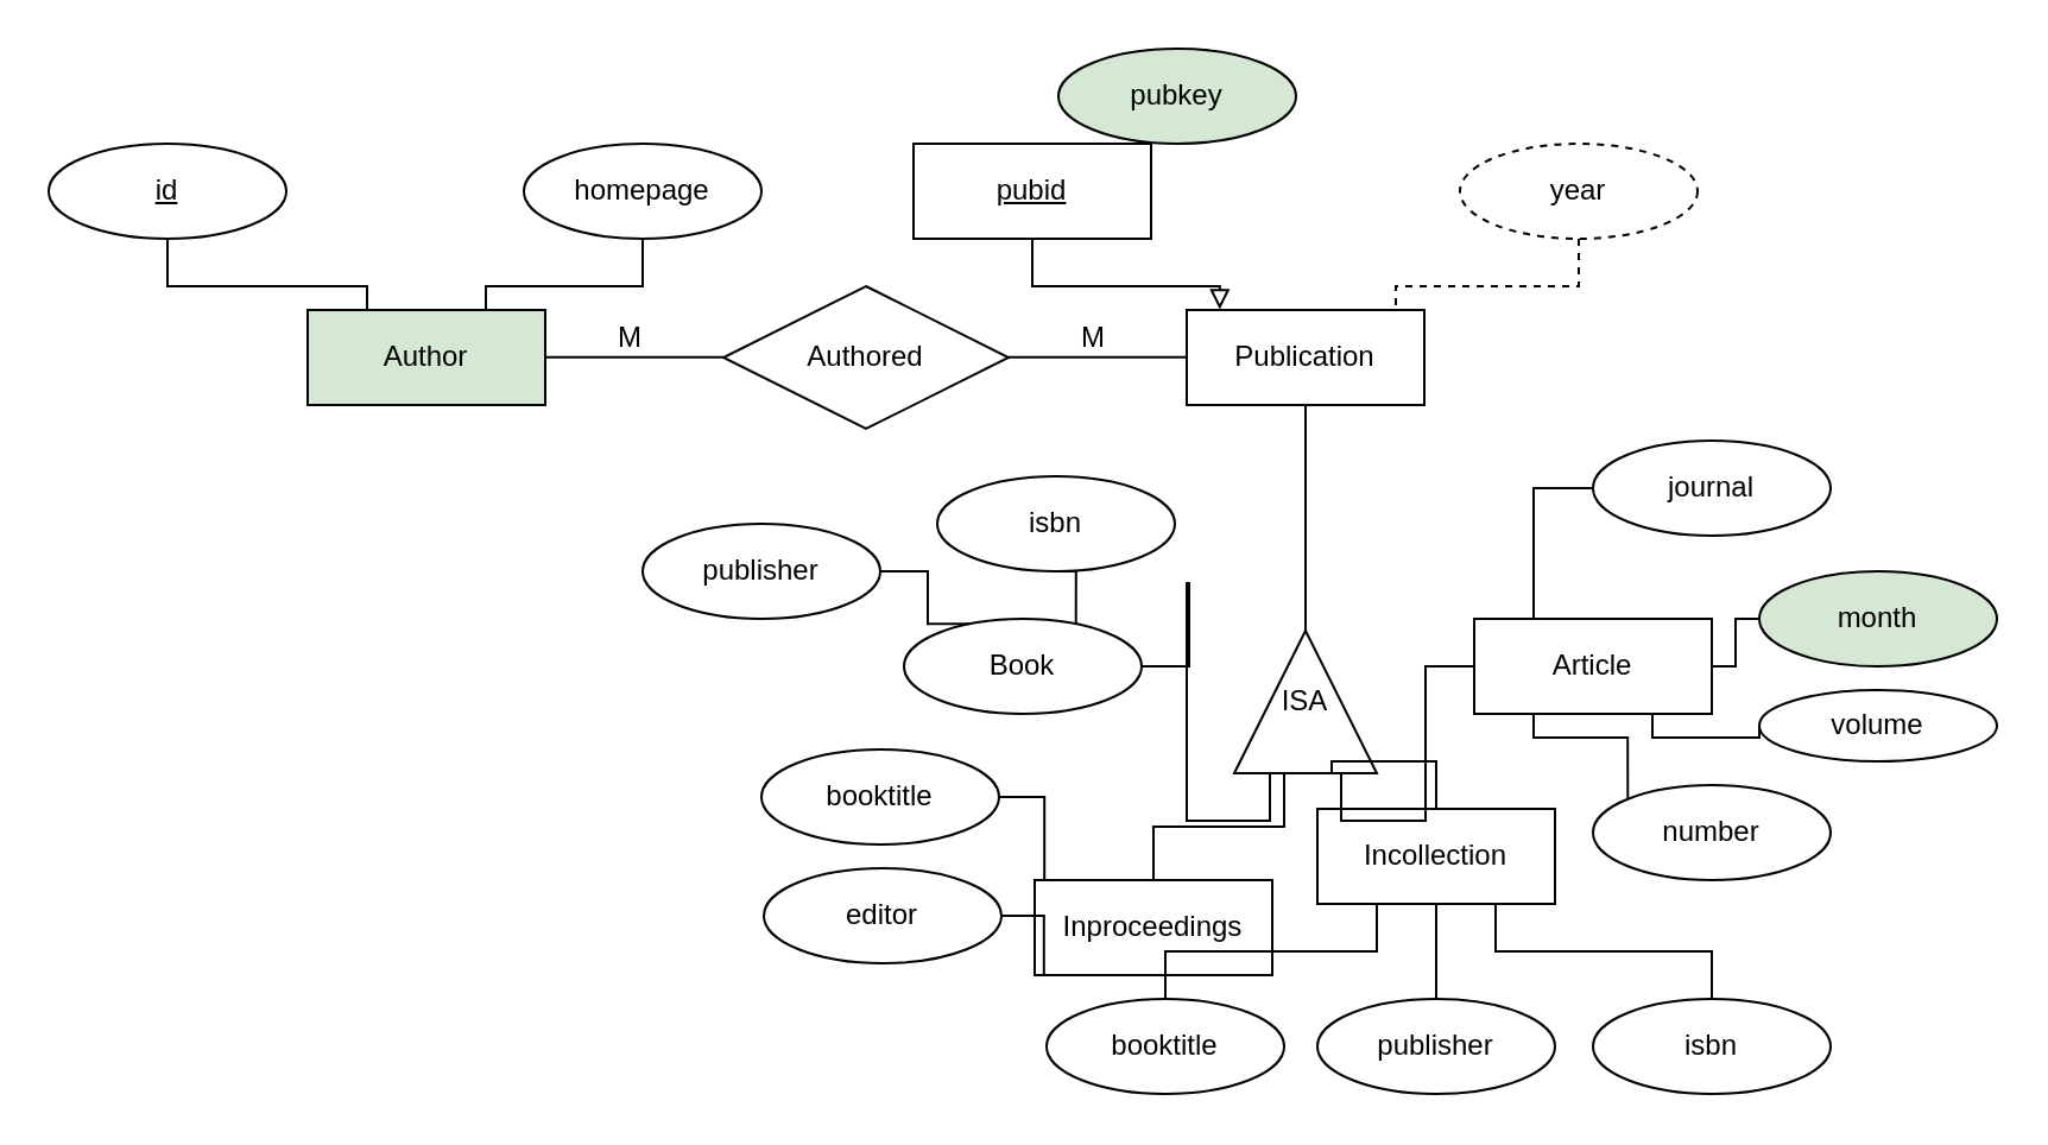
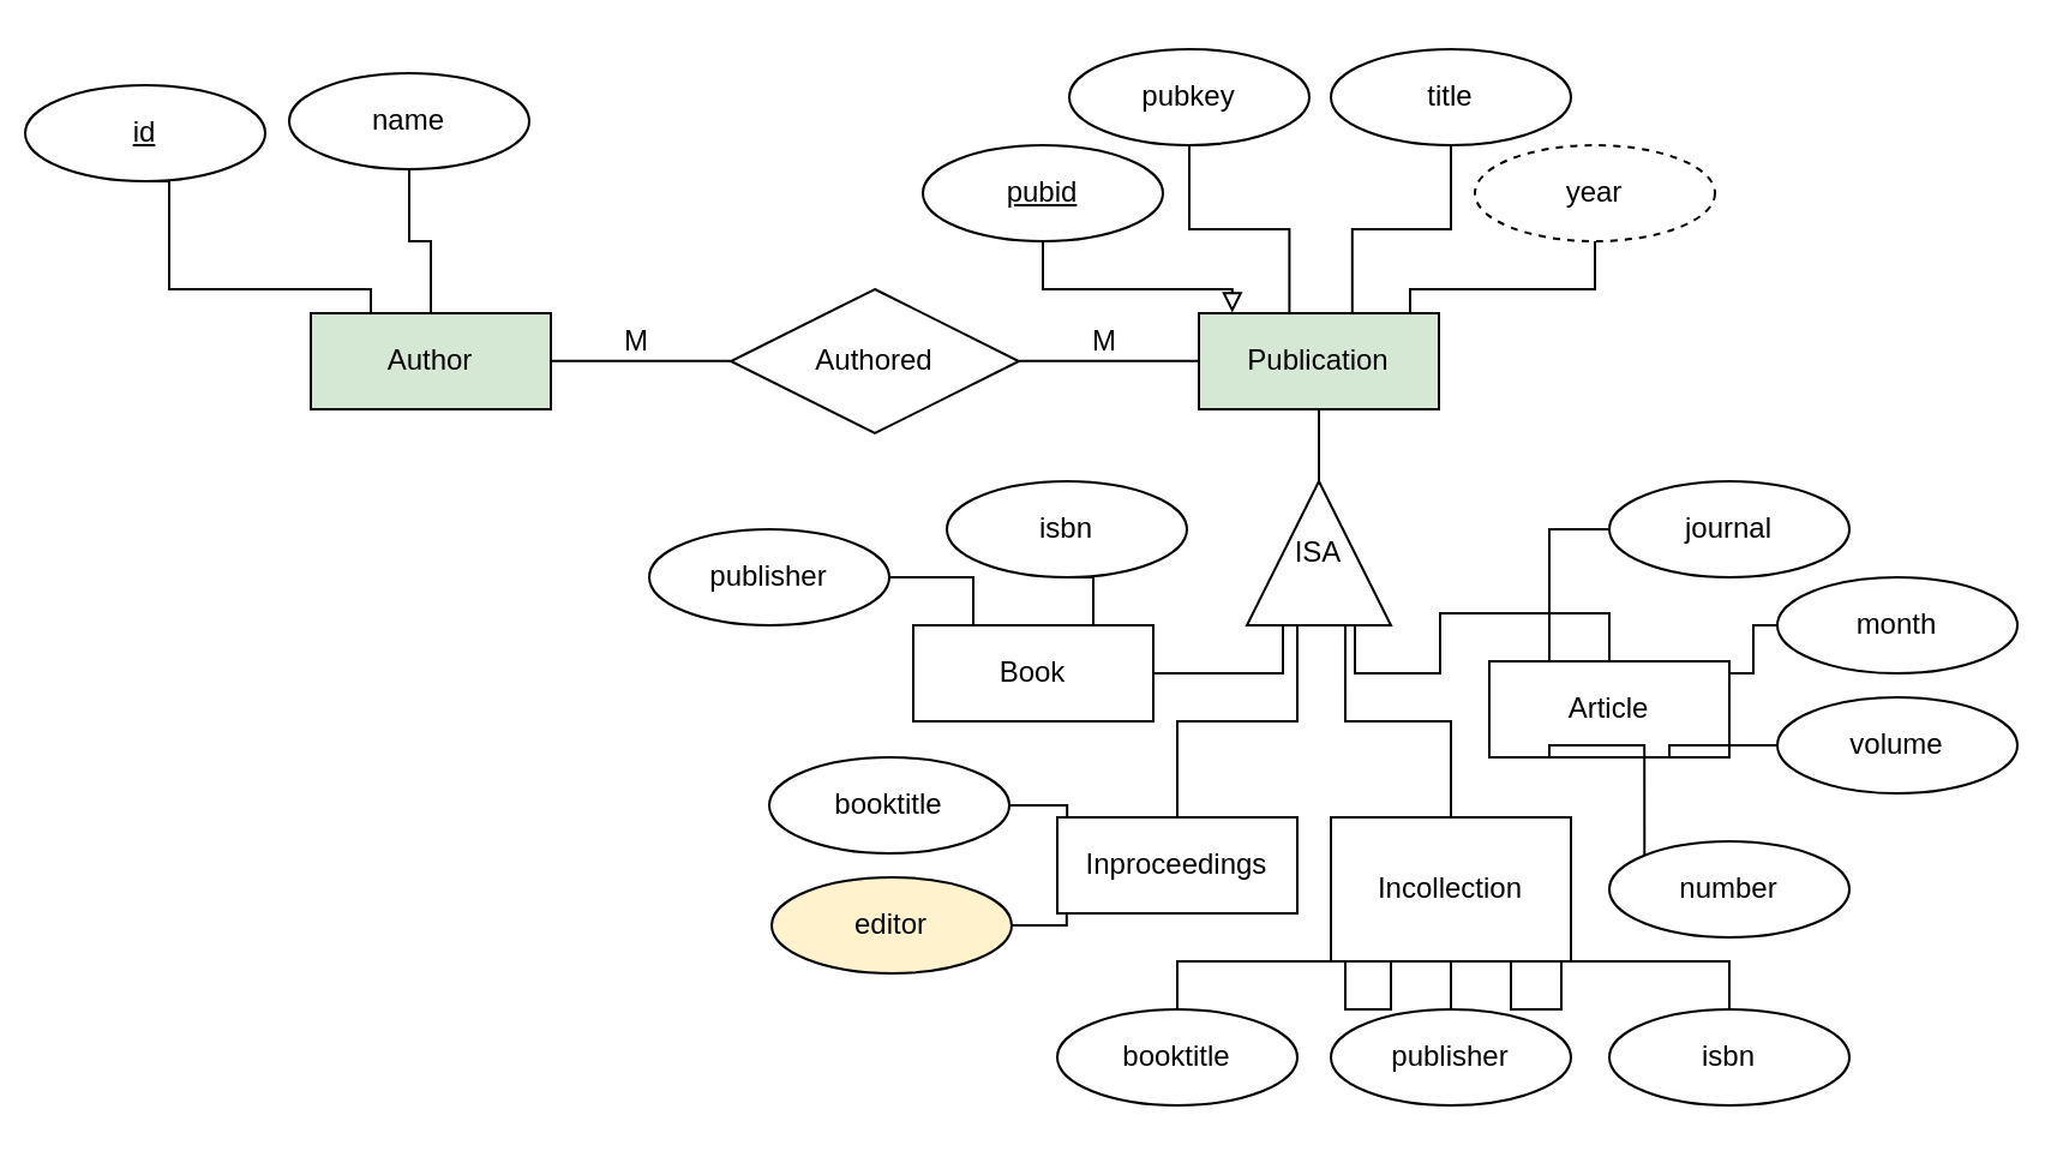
- <mxCell id="54" value="pubkey" style="ellipse;whiteSpace=wrap;html=1;align=center;fillColor=#d5e8d4;" vertex="1" parent="1"><mxGeometry x="445" y="20" width="100" height="40" as="geometry" /></mxCell>
+ <mxCell id="54" value="pubkey" style="ellipse;whiteSpace=wrap;html=1;align=center;" vertex="1" parent="1"><mxGeometry x="445" y="20" width="100" height="40" as="geometry" /></mxCell>
+ <mxCell id="15" value="title" style="ellipse;whiteSpace=wrap;html=1;align=center;" parent="1" vertex="1"><mxGeometry x="554" y="20" width="100" height="40" as="geometry" /></mxCell>
+ <mxCell id="9" value="name" style="ellipse;whiteSpace=wrap;html=1;align=center;" parent="1" vertex="1"><mxGeometry x="120" y="30" width="100" height="40" as="geometry" /></mxCell>
- <mxCell id="11" value="id" style="ellipse;whiteSpace=wrap;html=1;align=center;fontStyle=4;" parent="1" vertex="1"><mxGeometry x="20" y="60" width="100" height="40" as="geometry" /></mxCell>
+ <mxCell id="11" value="id" style="ellipse;whiteSpace=wrap;html=1;align=center;fontStyle=4;" parent="1" vertex="1"><mxGeometry x="10" y="35" width="100" height="40" as="geometry" /></mxCell>
- <mxCell id="14" value="homepage" style="ellipse;whiteSpace=wrap;html=1;align=center;" parent="1" vertex="1"><mxGeometry x="220" y="60" width="100" height="40" as="geometry" /></mxCell>
- <mxCell id="12" value="pubid" style="whiteSpace=wrap;html=1;align=center;fontStyle=4;rounded=0;" parent="1" vertex="1"><mxGeometry x="384" y="60" width="100" height="40" as="geometry" /></mxCell>
+ <mxCell id="12" value="pubid" style="ellipse;whiteSpace=wrap;html=1;align=center;fontStyle=4;" parent="1" vertex="1"><mxGeometry x="384" y="60" width="100" height="40" as="geometry" /></mxCell>
+ <mxCell id="47" style="edgeStyle=orthogonalEdgeStyle;rounded=0;orthogonalLoop=1;jettySize=auto;html=1;exitX=0.5;exitY=1;exitDx=0;exitDy=0;entryX=0.377;entryY=0.012;entryDx=0;entryDy=0;entryPerimeter=0;endArrow=none;endFill=0;" parent="1" source="54" target="2" edge="1"><mxGeometry relative="1" as="geometry"><mxPoint x="500" y="60" as="sourcePoint" /></mxGeometry></mxCell>
+ <mxCell id="48" style="edgeStyle=orthogonalEdgeStyle;rounded=0;orthogonalLoop=1;jettySize=auto;html=1;exitX=0.5;exitY=1;exitDx=0;exitDy=0;entryX=0.639;entryY=0.003;entryDx=0;entryDy=0;entryPerimeter=0;endArrow=none;endFill=0;" parent="1" source="15" target="2" edge="1"><mxGeometry relative="1" as="geometry" /></mxCell>
+ <mxCell id="8" style="edgeStyle=orthogonalEdgeStyle;rounded=0;orthogonalLoop=1;jettySize=auto;html=1;exitX=0.5;exitY=1;exitDx=0;exitDy=0;endArrow=none;endFill=0;" parent="1" source="9" target="7" edge="1"><mxGeometry relative="1" as="geometry" /></mxCell>
- <mxCell id="13" style="edgeStyle=orthogonalEdgeStyle;rounded=0;orthogonalLoop=1;jettySize=auto;html=1;exitX=0.5;exitY=1;exitDx=0;exitDy=0;entryX=0.75;entryY=0;entryDx=0;entryDy=0;endArrow=none;endFill=0;" parent="1" source="14" target="7" edge="1"><mxGeometry relative="1" as="geometry" /></mxCell>
- <mxCell id="49" style="edgeStyle=orthogonalEdgeStyle;rounded=0;orthogonalLoop=1;jettySize=auto;html=1;exitX=0.5;exitY=1;exitDx=0;exitDy=0;entryX=0.88;entryY=0.007;entryDx=0;entryDy=0;entryPerimeter=0;endArrow=none;endFill=0;dashed=1;" parent="1" source="16" target="2" edge="1"><mxGeometry relative="1" as="geometry"><Array as="points"><mxPoint x="664" y="120" /><mxPoint x="587" y="120" /></Array></mxGeometry></mxCell>
+ <mxCell id="49" style="edgeStyle=orthogonalEdgeStyle;rounded=0;orthogonalLoop=1;jettySize=auto;html=1;exitX=0.5;exitY=1;exitDx=0;exitDy=0;entryX=0.88;entryY=0.007;entryDx=0;entryDy=0;entryPerimeter=0;endArrow=none;endFill=0;" parent="1" source="16" target="2" edge="1"><mxGeometry relative="1" as="geometry"><Array as="points"><mxPoint x="664" y="120" /><mxPoint x="587" y="120" /></Array></mxGeometry></mxCell>
- <mxCell id="2" value="Publication" style="whiteSpace=wrap;html=1;align=center;" parent="1" vertex="1"><mxGeometry x="499" y="130" width="100" height="40" as="geometry" /></mxCell>
+ <mxCell id="2" value="Publication" style="whiteSpace=wrap;html=1;align=center;fillColor=#d5e8d4;" parent="1" vertex="1"><mxGeometry x="499" y="130" width="100" height="40" as="geometry" /></mxCell>
- <mxCell id="25" value="journal" style="ellipse;whiteSpace=wrap;html=1;align=center;" parent="1" vertex="1"><mxGeometry x="670" y="185" width="100" height="40" as="geometry" /></mxCell>
+ <mxCell id="25" value="journal" style="ellipse;whiteSpace=wrap;html=1;align=center;" parent="1" vertex="1"><mxGeometry x="670" y="200" width="100" height="40" as="geometry" /></mxCell>
- <mxCell id="27" value="month" style="ellipse;whiteSpace=wrap;html=1;align=center;fillColor=#d5e8d4;" parent="1" vertex="1"><mxGeometry x="740" y="240" width="100" height="40" as="geometry" /></mxCell>
+ <mxCell id="27" value="month" style="ellipse;whiteSpace=wrap;html=1;align=center;" parent="1" vertex="1"><mxGeometry x="740" y="240" width="100" height="40" as="geometry" /></mxCell>
- <mxCell id="3" value="Book" style="ellipse;whiteSpace=wrap;html=1;align=center;" parent="1" vertex="1"><mxGeometry x="380" y="260" width="100" height="40" as="geometry" /></mxCell>
+ <mxCell id="3" value="Book" style="whiteSpace=wrap;html=1;align=center;" parent="1" vertex="1"><mxGeometry x="380" y="260" width="100" height="40" as="geometry" /></mxCell>
- <mxCell id="6" value="Article" style="whiteSpace=wrap;html=1;align=center;" parent="1" vertex="1"><mxGeometry x="620" y="260" width="100" height="40" as="geometry" /></mxCell>
+ <mxCell id="6" value="Article" style="whiteSpace=wrap;html=1;align=center;" parent="1" vertex="1"><mxGeometry x="620" y="275" width="100" height="40" as="geometry" /></mxCell>
- <mxCell id="21" value="ISA" style="triangle;whiteSpace=wrap;html=1;direction=north;" parent="1" vertex="1"><mxGeometry x="519" y="265" width="60" height="60" as="geometry" /></mxCell>
+ <mxCell id="21" value="ISA" style="triangle;whiteSpace=wrap;html=1;direction=north;" parent="1" vertex="1"><mxGeometry x="519" y="200" width="60" height="60" as="geometry" /></mxCell>
- <mxCell id="29" value="volume" style="ellipse;whiteSpace=wrap;html=1;align=center;" parent="1" vertex="1"><mxGeometry x="740" y="290" width="100" height="30" as="geometry" /></mxCell>
+ <mxCell id="29" value="volume" style="ellipse;whiteSpace=wrap;html=1;align=center;" parent="1" vertex="1"><mxGeometry x="740" y="290" width="100" height="40" as="geometry" /></mxCell>
- <mxCell id="31" value="number" style="ellipse;whiteSpace=wrap;html=1;align=center;" parent="1" vertex="1"><mxGeometry x="670" y="330" width="100" height="40" as="geometry" /></mxCell>
+ <mxCell id="31" value="number" style="ellipse;whiteSpace=wrap;html=1;align=center;" parent="1" vertex="1"><mxGeometry x="670" y="350" width="100" height="40" as="geometry" /></mxCell>
- <mxCell id="5" value="Incollection" style="whiteSpace=wrap;html=1;align=center;" parent="1" vertex="1"><mxGeometry x="554" y="340" width="100" height="40" as="geometry" /></mxCell>
+ <mxCell id="5" value="Incollection" style="whiteSpace=wrap;html=1;align=center;" parent="1" vertex="1"><mxGeometry x="554" y="340" width="100" height="60" as="geometry" /></mxCell>
- <mxCell id="39" value="editor" style="ellipse;whiteSpace=wrap;html=1;align=center;" parent="1" vertex="1"><mxGeometry x="321" y="365" width="100" height="40" as="geometry" /></mxCell>
+ <mxCell id="39" value="editor" style="ellipse;whiteSpace=wrap;html=1;align=center;fillColor=#fff2cc;" parent="1" vertex="1"><mxGeometry x="321" y="365" width="100" height="40" as="geometry" /></mxCell>
- <mxCell id="4" value="Inproceedings" style="whiteSpace=wrap;html=1;align=center;" parent="1" vertex="1"><mxGeometry x="435" y="370" width="100" height="40" as="geometry" /></mxCell>
+ <mxCell id="4" value="Inproceedings" style="whiteSpace=wrap;html=1;align=center;" parent="1" vertex="1"><mxGeometry x="440" y="340" width="100" height="40" as="geometry" /></mxCell>
